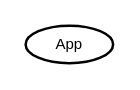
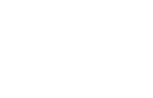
- <mxCell id="2" value="App" style="strokeWidth=2;html=1;shape=mxgraph.flowchart.start_1;whiteSpace=wrap;" vertex="1" parent="1"><mxGeometry x="20" y="20" width="70" height="30" as="geometry" /></mxCell>
